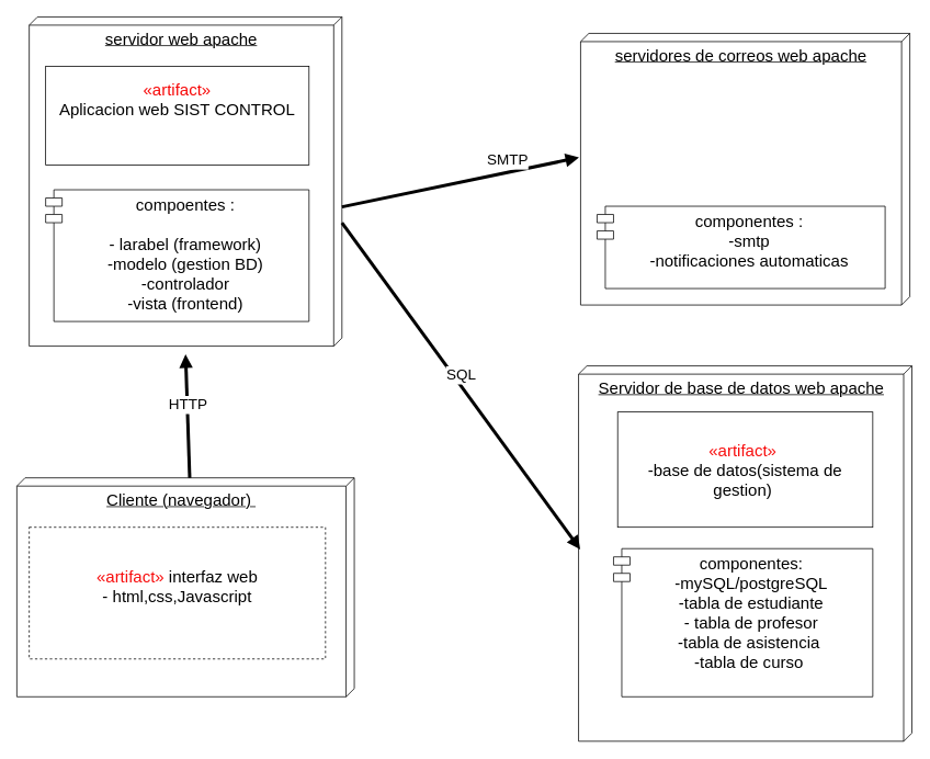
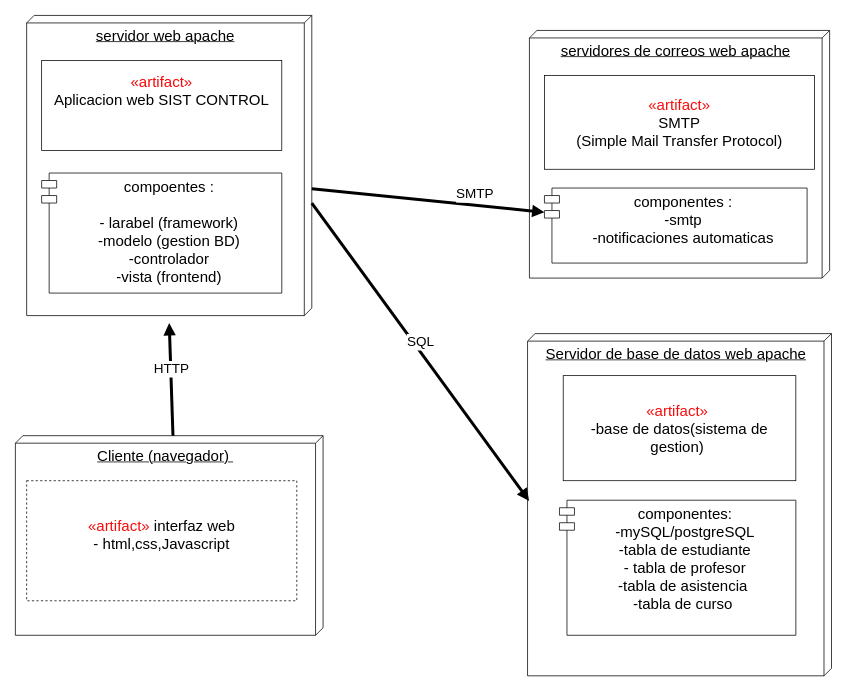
+ <mxCell id="7" value="&lt;font style=&quot;font-size: 20px;&quot;&gt;&lt;span style=&quot;color: rgb(248, 13, 13);&quot;&gt;«artifact»&lt;/span&gt;&lt;br&gt;SMTP&lt;/font&gt;&lt;div&gt;&lt;font style=&quot;font-size: 20px;&quot;&gt;(Simple Mail Transfer Protocol)&lt;/font&gt;&lt;/div&gt;" style="html=1;whiteSpace=wrap;" vertex="1" parent="1"><mxGeometry x="725" y="100" width="360" height="125" as="geometry" /></mxCell>
- <mxCell id="12" value="&lt;font style=&quot;font-size: 18px;&quot;&gt;SMTP&lt;/font&gt;" style="html=1;verticalAlign=bottom;endArrow=block;curved=0;rounded=0;entryX=0.457;entryY=1.005;entryDx=0;entryDy=0;entryPerimeter=0;strokeWidth=4;exitX=0.577;exitY=0;exitDx=0;exitDy=0;exitPerimeter=0;" edge="1" parent="1" source="2" target="6"><mxGeometry x="0.398" y="1" width="80" relative="1" as="geometry"><mxPoint x="505" y="330" as="sourcePoint" /><mxPoint x="740" y="335" as="targetPoint" /><mxPoint as="offset" /></mxGeometry></mxCell>
+ <mxCell id="12" value="&lt;font style=&quot;font-size: 18px;&quot;&gt;SMTP&lt;/font&gt;" style="html=1;verticalAlign=bottom;endArrow=block;curved=0;rounded=0;strokeWidth=4;exitX=0.577;exitY=0;exitDx=0;exitDy=0;exitPerimeter=0;" edge="1" parent="1" source="2" target="15"><mxGeometry x="0.398" y="1" width="80" relative="1" as="geometry"><mxPoint x="505" y="330" as="sourcePoint" /><mxPoint x="740" y="335" as="targetPoint" /><mxPoint as="offset" /></mxGeometry></mxCell>
